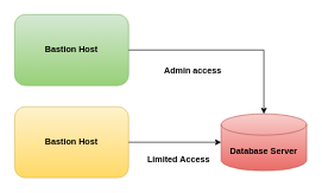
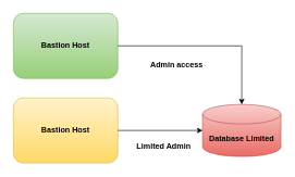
- <mxCell id="3" value="&lt;b&gt;Database Server&lt;/b&gt;" style="shape=cylinder3;whiteSpace=wrap;html=1;boundedLbl=1;backgroundOutline=1;size=15;fillColor=#f8cecc;gradientColor=#ea6b66;strokeColor=#b85450;" vertex="1" parent="1"><mxGeometry x="310" y="160" width="120" height="80" as="geometry" /></mxCell>
+ <mxCell id="3" value="&lt;b&gt;Database Limited&lt;/b&gt;" style="shape=cylinder3;whiteSpace=wrap;html=1;boundedLbl=1;backgroundOutline=1;size=15;fillColor=#f8cecc;gradientColor=#ea6b66;strokeColor=#b85450;" vertex="1" parent="1"><mxGeometry x="310" y="160" width="120" height="80" as="geometry" /></mxCell>
- <mxCell id="8" value="&lt;b&gt;Limited Access&lt;/b&gt;" style="text;html=1;align=center;verticalAlign=middle;resizable=0;points=[];autosize=1;strokeColor=none;fillColor=none;" vertex="1" parent="1"><mxGeometry x="195" y="210" width="110" height="30" as="geometry" /></mxCell>
+ <mxCell id="8" value="&lt;b&gt;Limited Admin&lt;/b&gt;" style="text;html=1;align=center;verticalAlign=middle;resizable=0;points=[];autosize=1;strokeColor=none;fillColor=none;" vertex="1" parent="1"><mxGeometry x="195" y="210" width="110" height="30" as="geometry" /></mxCell>
